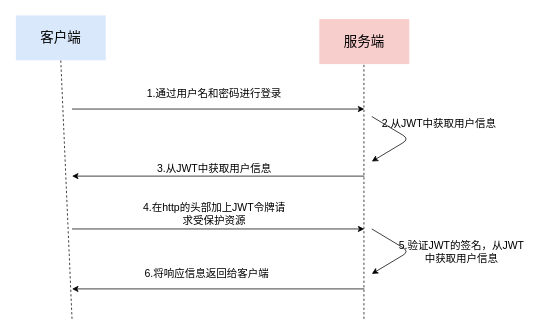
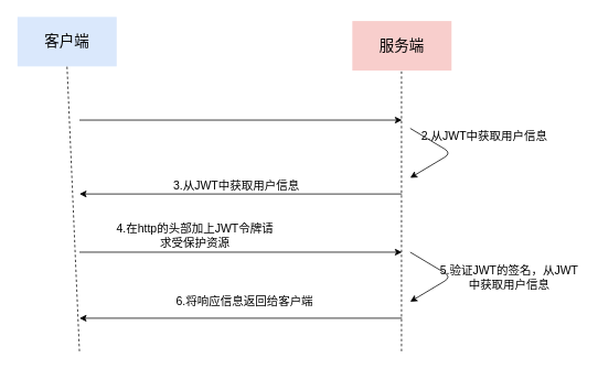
- <mxCell id="7" value="&lt;font style=&quot;font-size: 14px&quot;&gt;1.通过用户名和密码进行登录&lt;/font&gt;" style="text;html=1;strokeColor=none;fillColor=none;align=center;verticalAlign=middle;whiteSpace=wrap;rounded=0;" vertex="1" parent="1"><mxGeometry x="185" y="115" width="200" height="20" as="geometry" /></mxCell>
- <mxCell id="13" value="&lt;font style=&quot;font-size: 14px&quot;&gt;4.在http的头部加上JWT令牌请求受保护资源&lt;/font&gt;" style="text;html=1;strokeColor=none;fillColor=none;align=center;verticalAlign=middle;whiteSpace=wrap;rounded=0;" vertex="1" parent="1"><mxGeometry x="185" y="275" width="200" height="20" as="geometry" /></mxCell>
+ <mxCell id="13" value="&lt;font style=&quot;font-size: 14px&quot;&gt;4.在http的头部加上JWT令牌请求受保护资源&lt;/font&gt;" style="text;html=1;strokeColor=none;fillColor=none;align=center;verticalAlign=middle;whiteSpace=wrap;rounded=0;" vertex="1" parent="1"><mxGeometry x="135" y="275" width="200" height="20" as="geometry" /></mxCell>
- <mxCell id="17" value="&lt;font style=&quot;font-size: 14px&quot;&gt;6.将响应信息返回给客户端&lt;/font&gt;" style="text;html=1;strokeColor=none;fillColor=none;align=center;verticalAlign=middle;whiteSpace=wrap;rounded=0;" vertex="1" parent="1"><mxGeometry x="175" y="355" width="200" height="20" as="geometry" /></mxCell>
+ <mxCell id="17" value="&lt;font style=&quot;font-size: 14px&quot;&gt;6.将响应信息返回给客户端&lt;/font&gt;" style="text;html=1;strokeColor=none;fillColor=none;align=center;verticalAlign=middle;whiteSpace=wrap;rounded=0;" vertex="1" parent="1"><mxGeometry x="195" y="355" width="200" height="20" as="geometry" /></mxCell>
